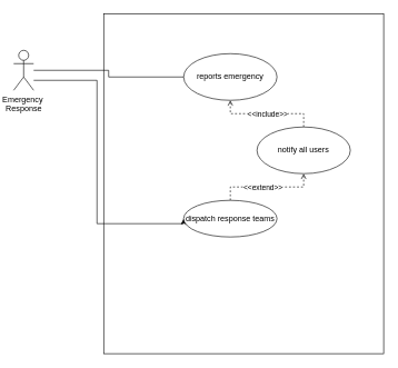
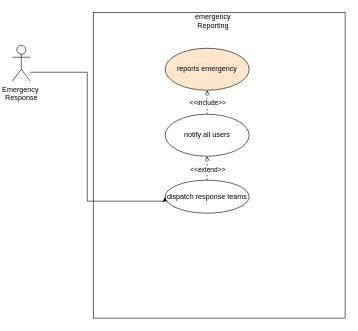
+ <mxCell id="3" value="emergency Reporting" style="text;html=1;align=center;verticalAlign=middle;whiteSpace=wrap;rounded=0;" vertex="1" parent="1"><mxGeometry x="325" y="20" width="60" height="30" as="geometry" /></mxCell>
- <mxCell id="4" style="edgeStyle=orthogonalEdgeStyle;rounded=0;orthogonalLoop=1;jettySize=auto;html=1;entryX=0;entryY=0.5;entryDx=0;entryDy=0;endArrow=none;startFill=0;" edge="1" parent="1" source="6" target="7"><mxGeometry relative="1" as="geometry" /></mxCell>
- <mxCell id="7" value="reports emergency" style="ellipse;whiteSpace=wrap;html=1;" vertex="1" parent="1"><mxGeometry x="275" y="80" width="140" height="70" as="geometry" /></mxCell>
+ <mxCell id="7" value="reports emergency" style="ellipse;whiteSpace=wrap;html=1;fillColor=#ffe6cc;" vertex="1" parent="1"><mxGeometry x="275" y="80" width="140" height="70" as="geometry" /></mxCell>
- <mxCell id="10" value="notify all users" style="ellipse;whiteSpace=wrap;html=1;" vertex="1" parent="1"><mxGeometry x="385" y="190" width="140" height="70" as="geometry" /></mxCell>
+ <mxCell id="10" value="notify all users" style="ellipse;whiteSpace=wrap;html=1;" vertex="1" parent="1"><mxGeometry x="275" y="190" width="140" height="70" as="geometry" /></mxCell>
